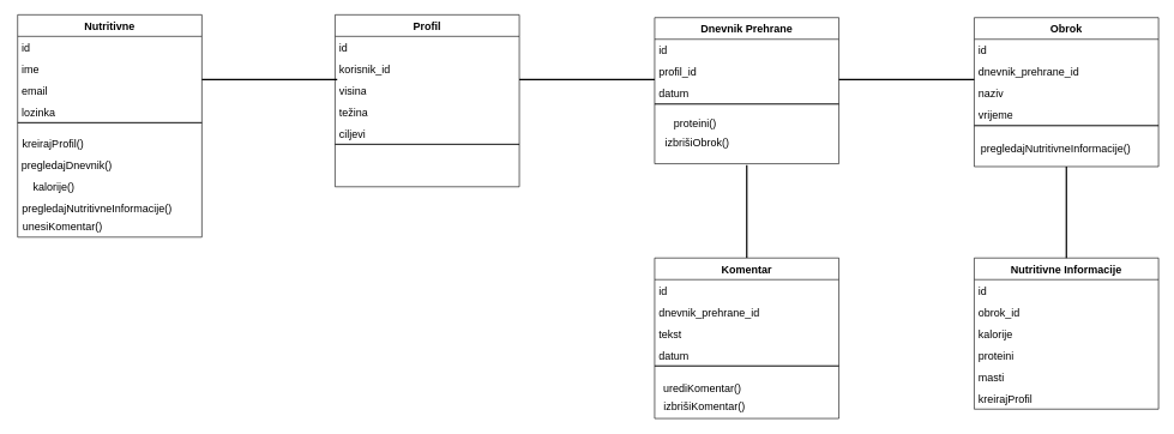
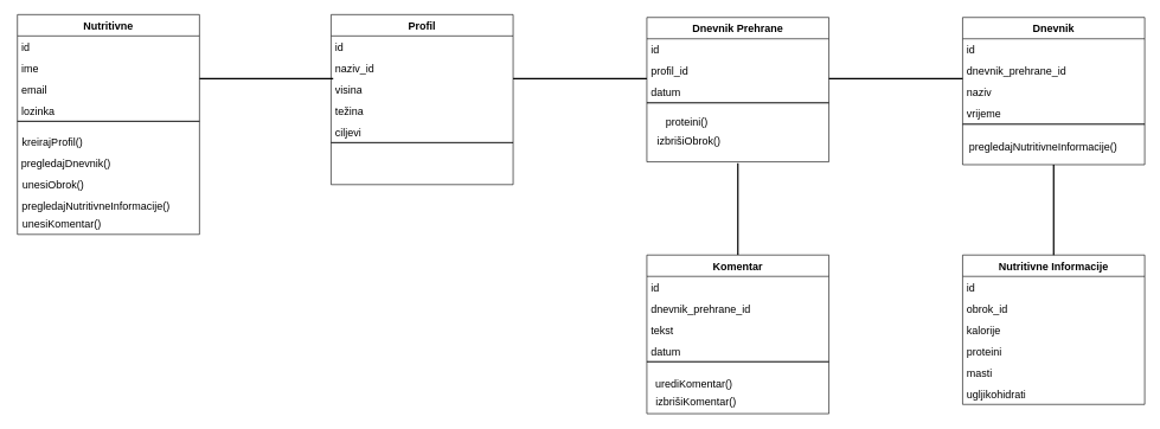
- <mxCell id="29" value="&lt;span style=&quot;font-size: 15px;&quot;&gt;&lt;b&gt;Obrok&lt;/b&gt;&lt;/span&gt;" style="swimlane;fontStyle=0;childLayout=stackLayout;horizontal=1;startSize=30;horizontalStack=0;resizeParent=1;resizeParentMax=0;resizeLast=0;collapsible=1;marginBottom=0;whiteSpace=wrap;html=1;" vertex="1" parent="1"><mxGeometry x="1353" y="24" width="256" height="150" as="geometry" /></mxCell>
+ <mxCell id="29" value="&lt;span style=&quot;font-size: 15px;&quot;&gt;&lt;b&gt;Dnevnik&lt;/b&gt;&lt;/span&gt;" style="swimlane;fontStyle=0;childLayout=stackLayout;horizontal=1;startSize=30;horizontalStack=0;resizeParent=1;resizeParentMax=0;resizeLast=0;collapsible=1;marginBottom=0;whiteSpace=wrap;html=1;" vertex="1" parent="1"><mxGeometry x="1353" y="24" width="256" height="150" as="geometry" /></mxCell>
- <mxCell id="15" value="&lt;span style=&quot;font-size: 15px;&quot;&gt;korisnik_id&lt;/span&gt;" style="text;strokeColor=none;fillColor=none;align=left;verticalAlign=middle;spacingLeft=4;spacingRight=4;overflow=hidden;points=[[0,0.5],[1,0.5]];portConstraint=eastwest;rotatable=0;whiteSpace=wrap;html=1;" vertex="1" parent="13"><mxGeometry y="60" width="256" height="30" as="geometry" /></mxCell>
+ <mxCell id="15" value="&lt;span style=&quot;font-size: 15px;&quot;&gt;naziv_id&lt;/span&gt;" style="text;strokeColor=none;fillColor=none;align=left;verticalAlign=middle;spacingLeft=4;spacingRight=4;overflow=hidden;points=[[0,0.5],[1,0.5]];portConstraint=eastwest;rotatable=0;whiteSpace=wrap;html=1;" vertex="1" parent="13"><mxGeometry y="60" width="256" height="30" as="geometry" /></mxCell>
- <mxCell id="10" value="&lt;font style=&quot;font-size: 15px;&quot;&gt;kalorije()&lt;/font&gt;" style="text;html=1;align=center;verticalAlign=middle;resizable=0;points=[];autosize=1;strokeColor=none;fillColor=none;" vertex="1" parent="7"><mxGeometry x="-3" y="74" width="105" height="30" as="geometry" /></mxCell>
+ <mxCell id="10" value="&lt;font style=&quot;font-size: 15px;&quot;&gt;unesiObrok()&lt;/font&gt;" style="text;html=1;align=center;verticalAlign=middle;resizable=0;points=[];autosize=1;strokeColor=none;fillColor=none;" vertex="1" parent="7"><mxGeometry x="-3" y="74" width="105" height="30" as="geometry" /></mxCell>
- <mxCell id="43" value="&lt;span style=&quot;font-size: 15px;&quot;&gt;kreirajProfil&lt;/span&gt;" style="text;strokeColor=none;fillColor=none;align=left;verticalAlign=middle;spacingLeft=4;spacingRight=4;overflow=hidden;points=[[0,0.5],[1,0.5]];portConstraint=eastwest;rotatable=0;whiteSpace=wrap;html=1;" vertex="1" parent="37"><mxGeometry y="180" width="256" height="30" as="geometry" /></mxCell>
+ <mxCell id="43" value="&lt;span style=&quot;font-size: 15px;&quot;&gt;ugljikohidrati&lt;/span&gt;" style="text;strokeColor=none;fillColor=none;align=left;verticalAlign=middle;spacingLeft=4;spacingRight=4;overflow=hidden;points=[[0,0.5],[1,0.5]];portConstraint=eastwest;rotatable=0;whiteSpace=wrap;html=1;" vertex="1" parent="37"><mxGeometry y="180" width="256" height="30" as="geometry" /></mxCell>
